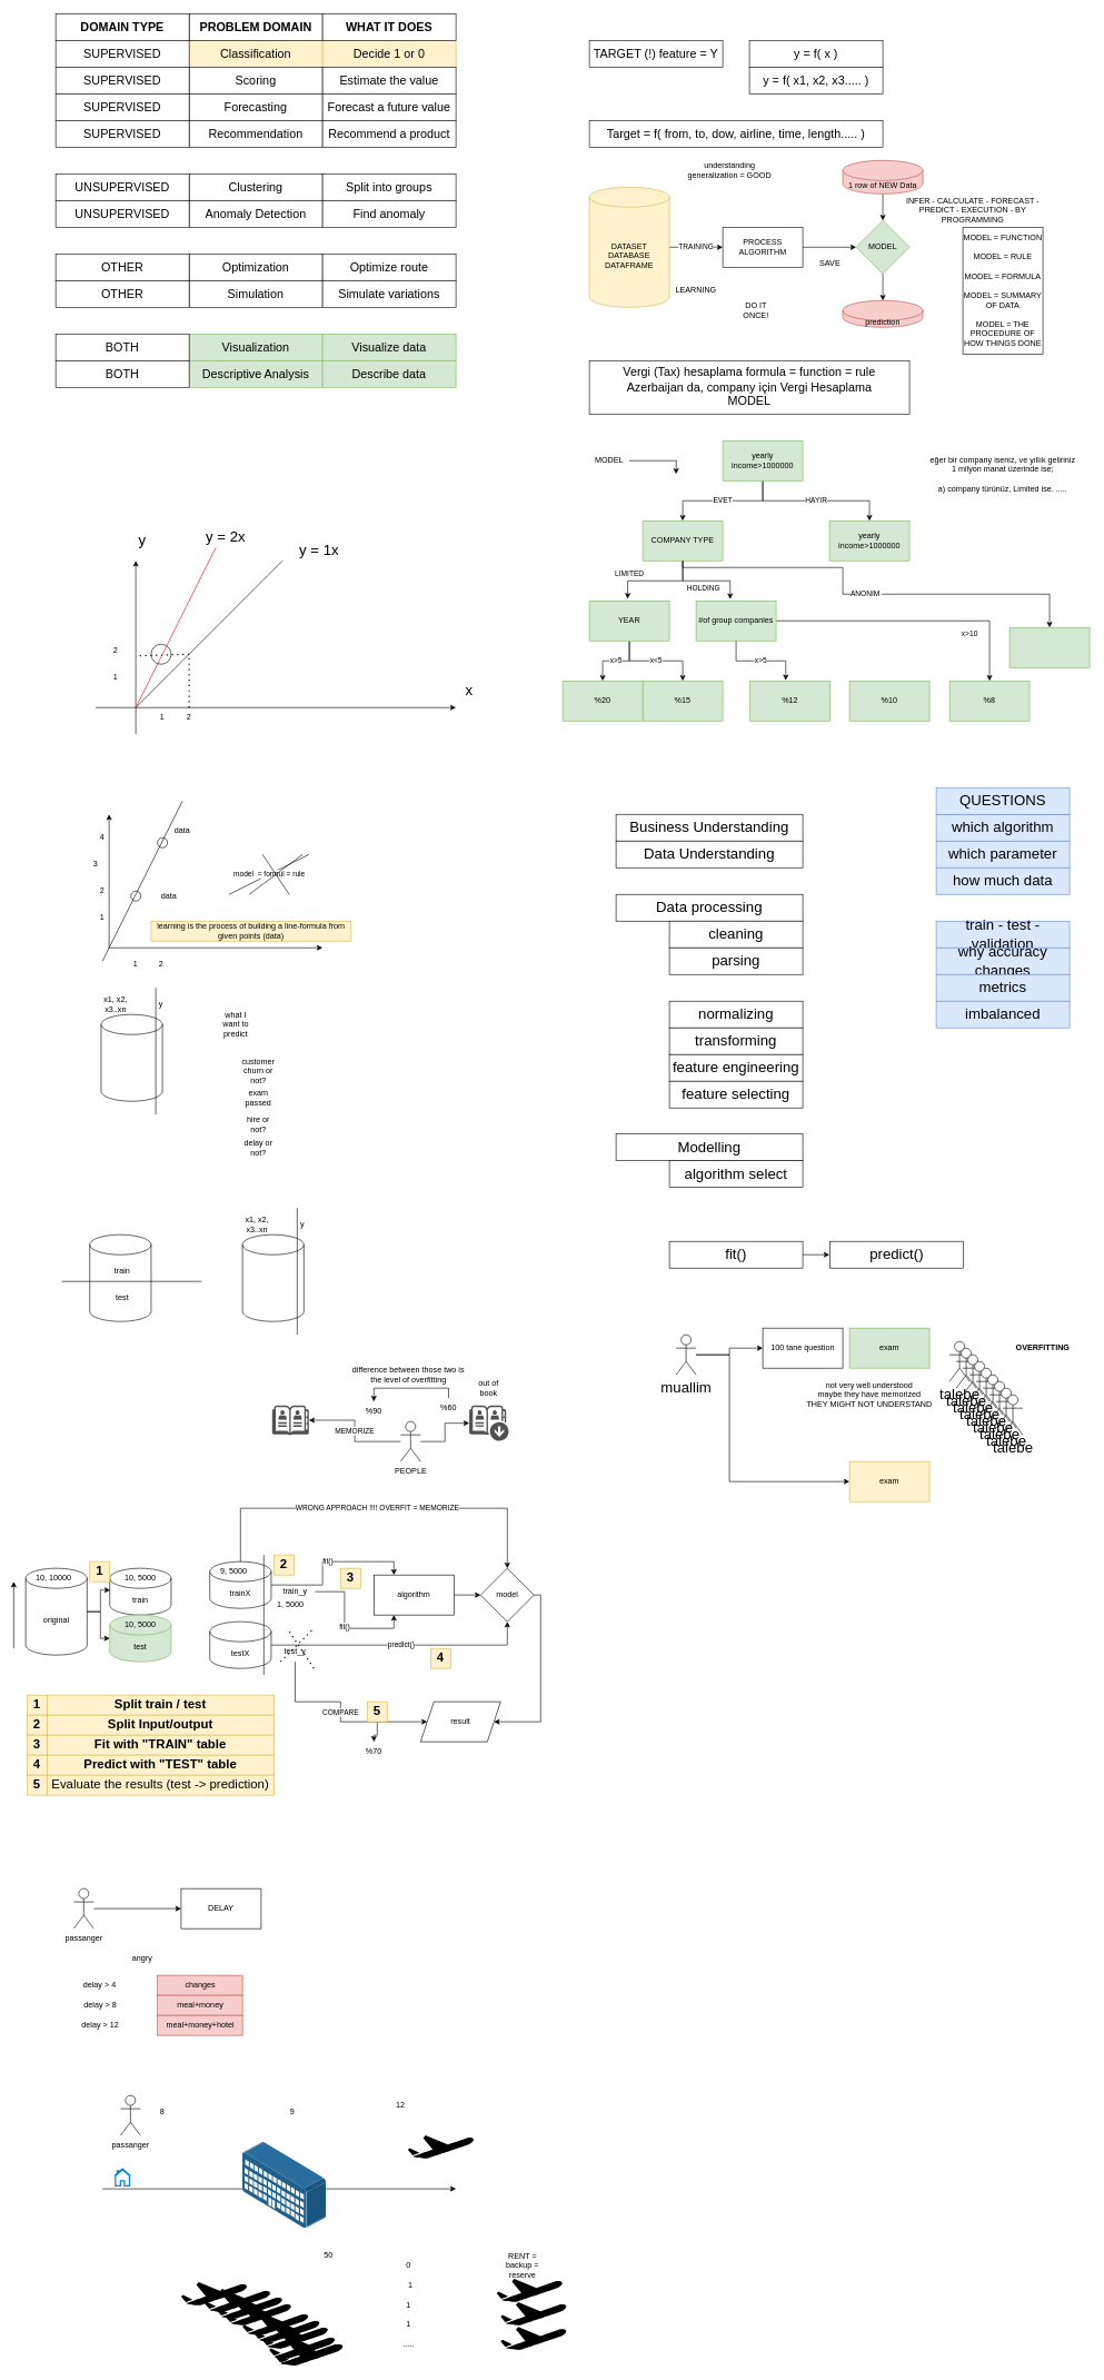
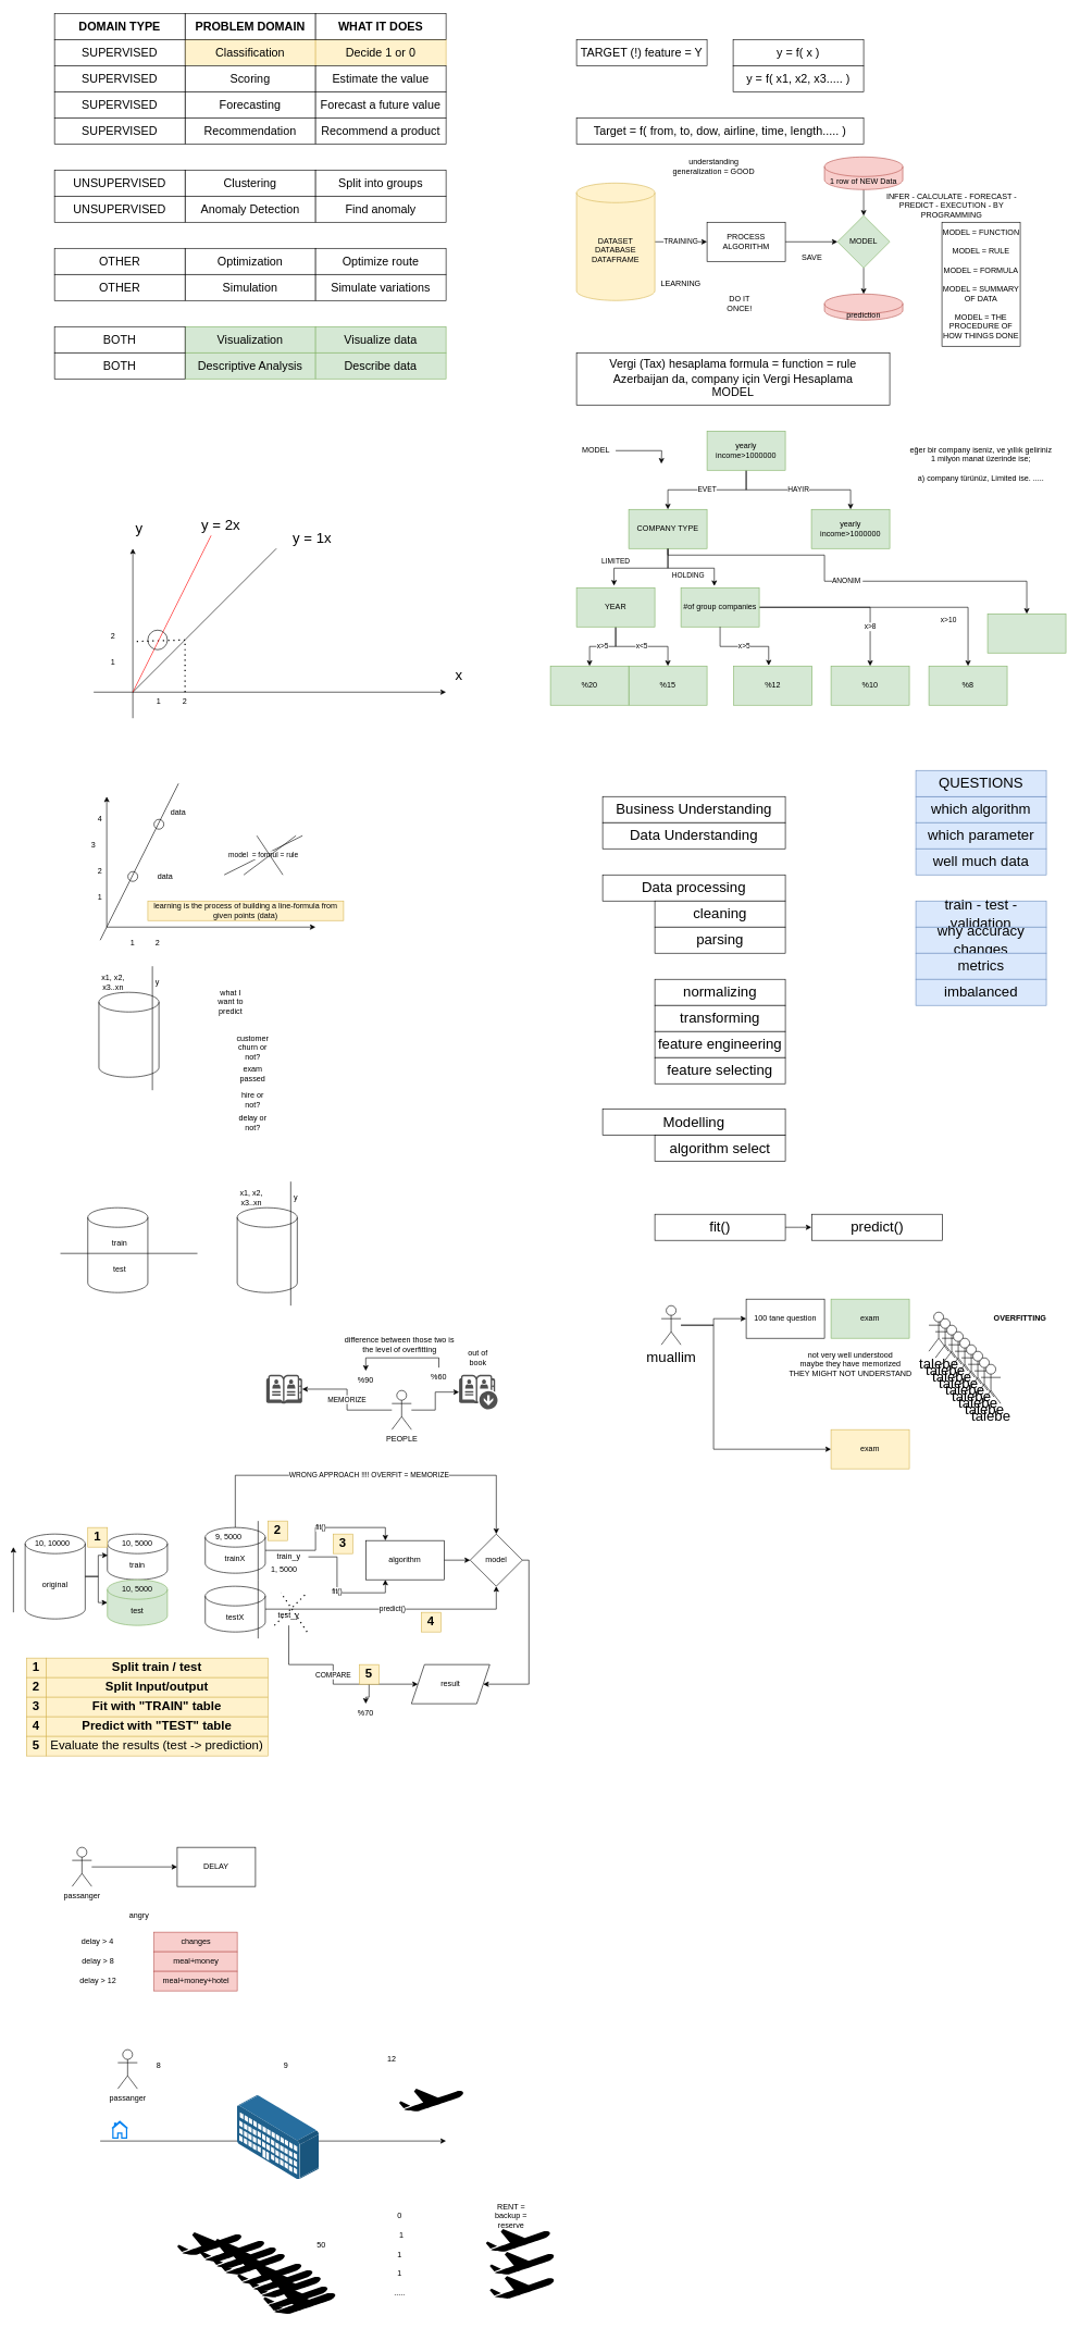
+ <mxCell id="51" value="x&amp;gt;8" style="edgeStyle=orthogonalEdgeStyle;rounded=0;orthogonalLoop=1;jettySize=auto;html=1;" edge="1" parent="1" source="53" target="64"><mxGeometry x="0.538" relative="1" as="geometry"><mxPoint as="offset" /></mxGeometry></mxCell>
- <mxCell id="133" value="how much data" style="rounded=0;whiteSpace=wrap;html=1;fontSize=22;fillColor=#dae8fc;strokeColor=#6c8ebf;" vertex="1" parent="1"><mxGeometry x="1403" y="1300" width="200" height="40" as="geometry" /></mxCell>
+ <mxCell id="133" value="well much data" style="rounded=0;whiteSpace=wrap;html=1;fontSize=22;fillColor=#dae8fc;strokeColor=#6c8ebf;" vertex="1" parent="1"><mxGeometry x="1403" y="1300" width="200" height="40" as="geometry" /></mxCell>
- <mxCell id="252" value="50" style="text;html=1;strokeColor=none;fillColor=none;align=center;verticalAlign=middle;whiteSpace=wrap;rounded=0;" vertex="1" parent="1"><mxGeometry x="462" y="3365" width="60" height="30" as="geometry" /></mxCell>
+ <mxCell id="252" value="50" style="text;html=1;strokeColor=none;fillColor=none;align=center;verticalAlign=middle;whiteSpace=wrap;rounded=0;" vertex="1" parent="1"><mxGeometry x="462" y="3425" width="60" height="30" as="geometry" /></mxCell>
